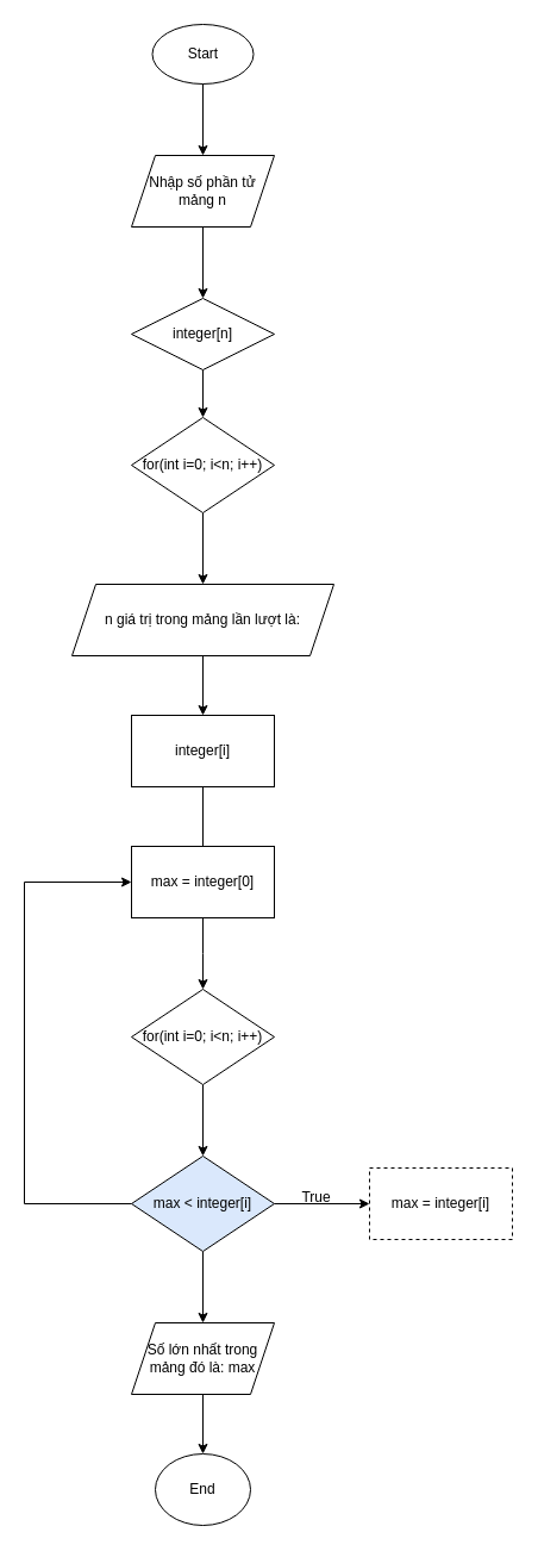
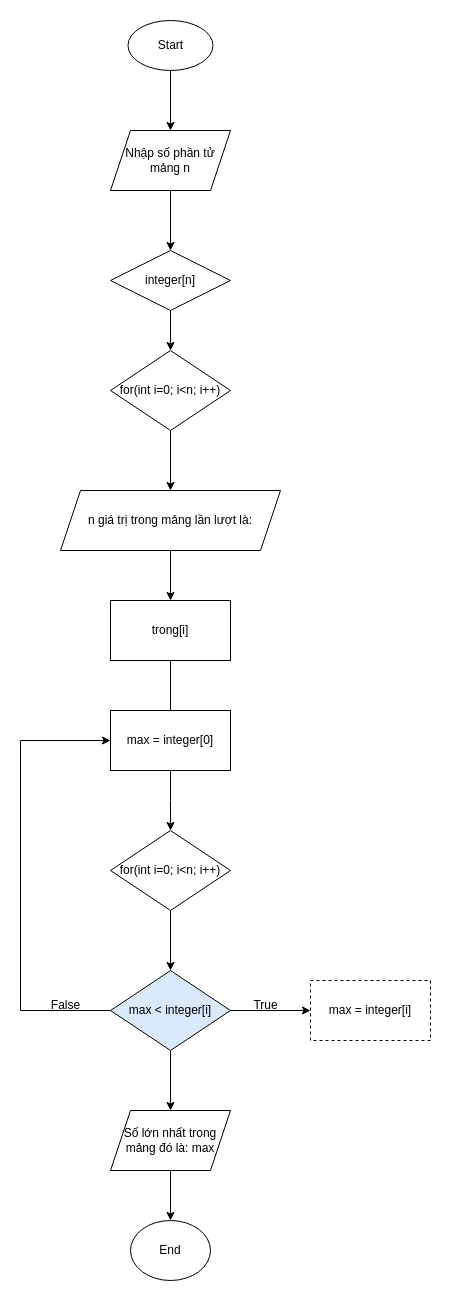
- <mxCell id="13" value="integer[i]" style="whiteSpace=wrap;html=1;" vertex="1" parent="1"><mxGeometry x="110" y="600" width="120" height="60" as="geometry" /></mxCell>
+ <mxCell id="13" value="trong[i]" style="whiteSpace=wrap;html=1;" vertex="1" parent="1"><mxGeometry x="110" y="600" width="120" height="60" as="geometry" /></mxCell>
+ <mxCell id="26" value="False" style="text;html=1;align=center;verticalAlign=middle;resizable=0;points=[];autosize=1;strokeColor=none;fillColor=none;" vertex="1" parent="1"><mxGeometry x="40" y="990" width="50" height="30" as="geometry" /></mxCell>
